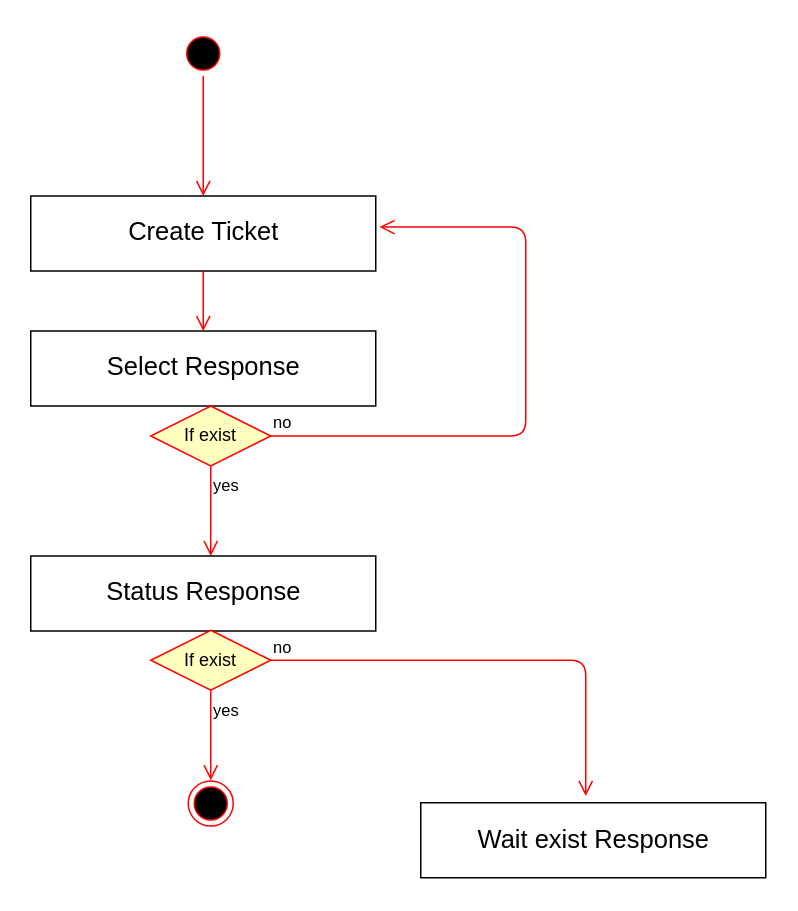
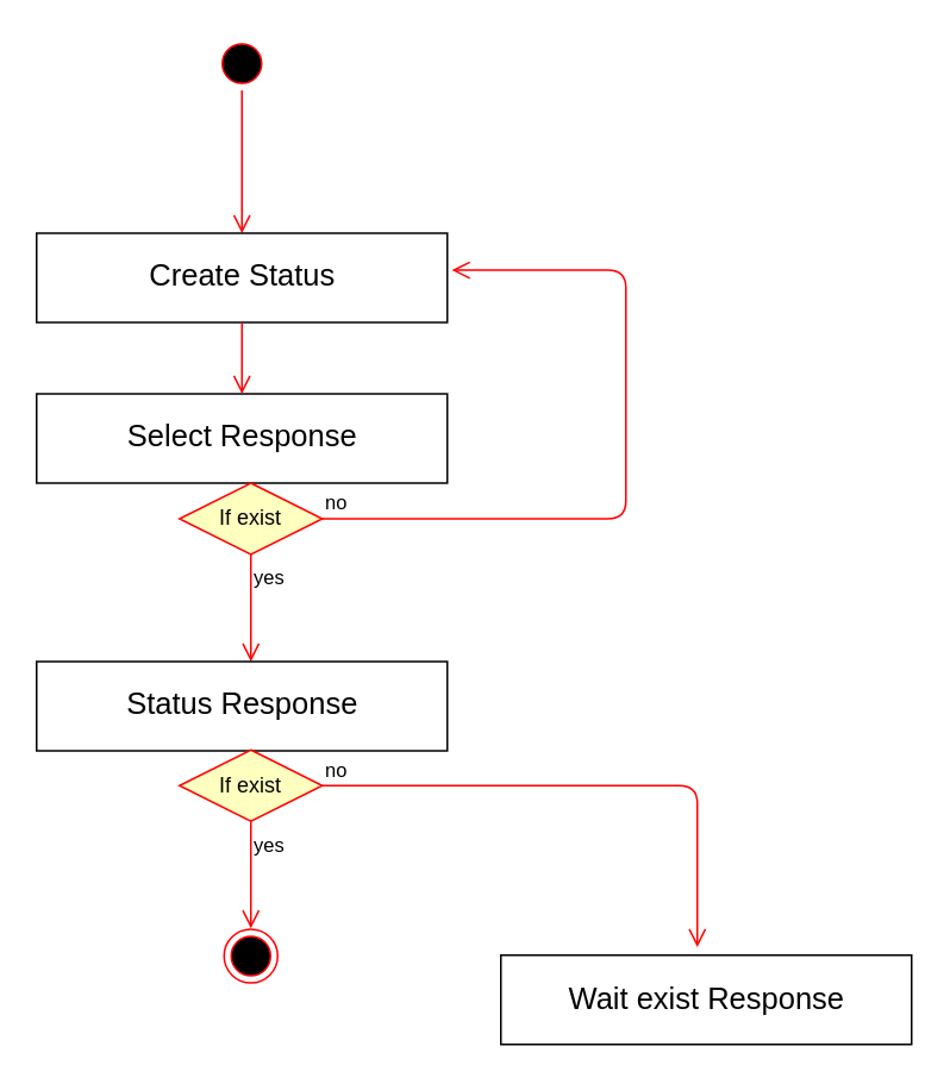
- <mxCell id="4" value="&lt;font style=&quot;font-size: 17px&quot;&gt;Create Ticket&lt;/font&gt;" style="html=1;" parent="1" vertex="1"><mxGeometry x="20" y="130" width="230" height="50" as="geometry" /></mxCell>
+ <mxCell id="4" value="&lt;font style=&quot;font-size: 17px&quot;&gt;Create Status&lt;/font&gt;" style="html=1;" parent="1" vertex="1"><mxGeometry x="20" y="130" width="230" height="50" as="geometry" /></mxCell>
